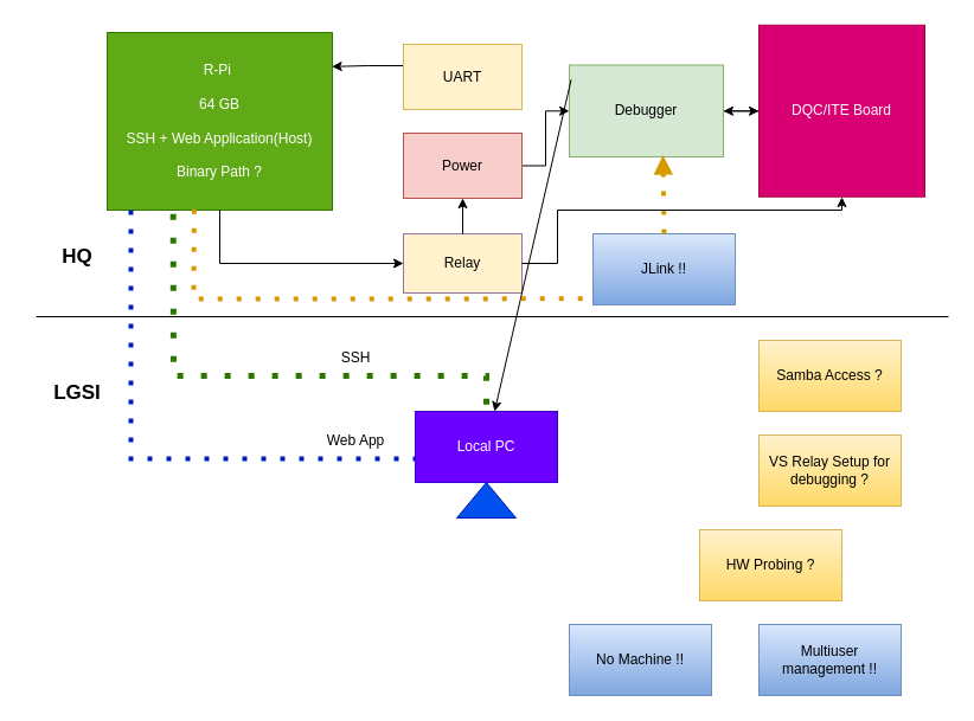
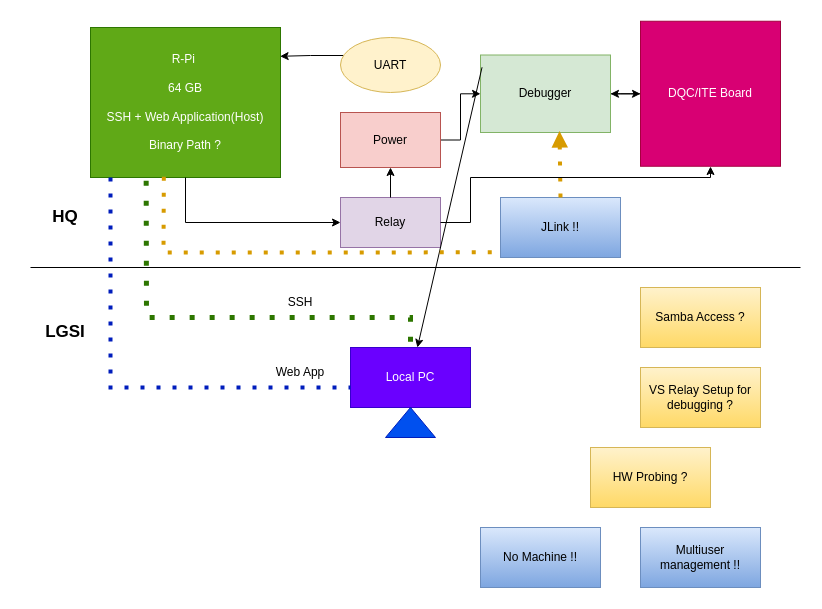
- <mxCell id="6" value="UART" style="rounded=0;whiteSpace=wrap;html=1;fillColor=#fff2cc;strokeColor=#d6b656;" vertex="1" parent="1"><mxGeometry x="340" y="37" width="100" height="55" as="geometry" /></mxCell>
+ <mxCell id="6" value="UART" style="ellipse;whiteSpace=wrap;html=1;fillColor=#fff2cc;strokeColor=#d6b656;" vertex="1" parent="1"><mxGeometry x="340" y="37" width="100" height="55" as="geometry" /></mxCell>
- <mxCell id="13" value="Relay" style="rounded=0;whiteSpace=wrap;html=1;fillColor=#fff2cc;strokeColor=#9673a6;" vertex="1" parent="1"><mxGeometry x="340" y="197" width="100" height="50" as="geometry" /></mxCell>
+ <mxCell id="13" value="Relay" style="rounded=0;whiteSpace=wrap;html=1;fillColor=#e1d5e7;strokeColor=#9673a6;" vertex="1" parent="1"><mxGeometry x="340" y="197" width="100" height="50" as="geometry" /></mxCell>
